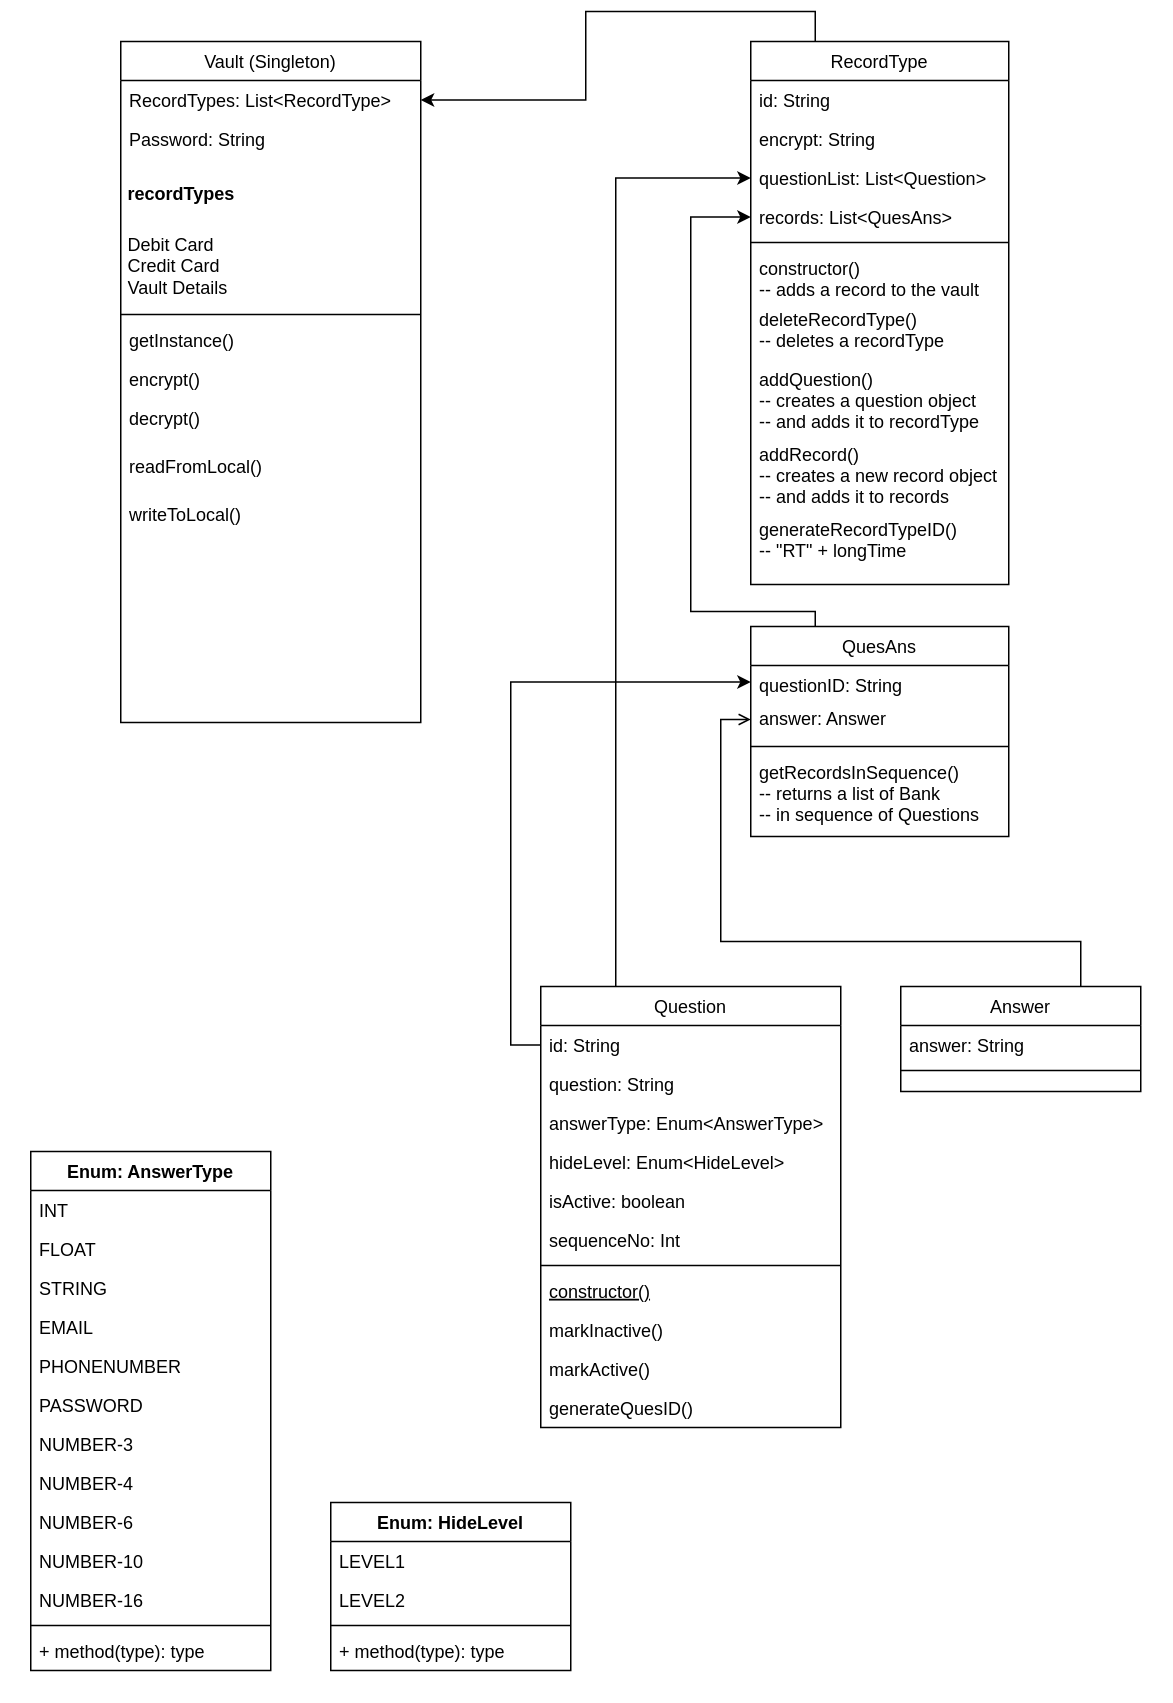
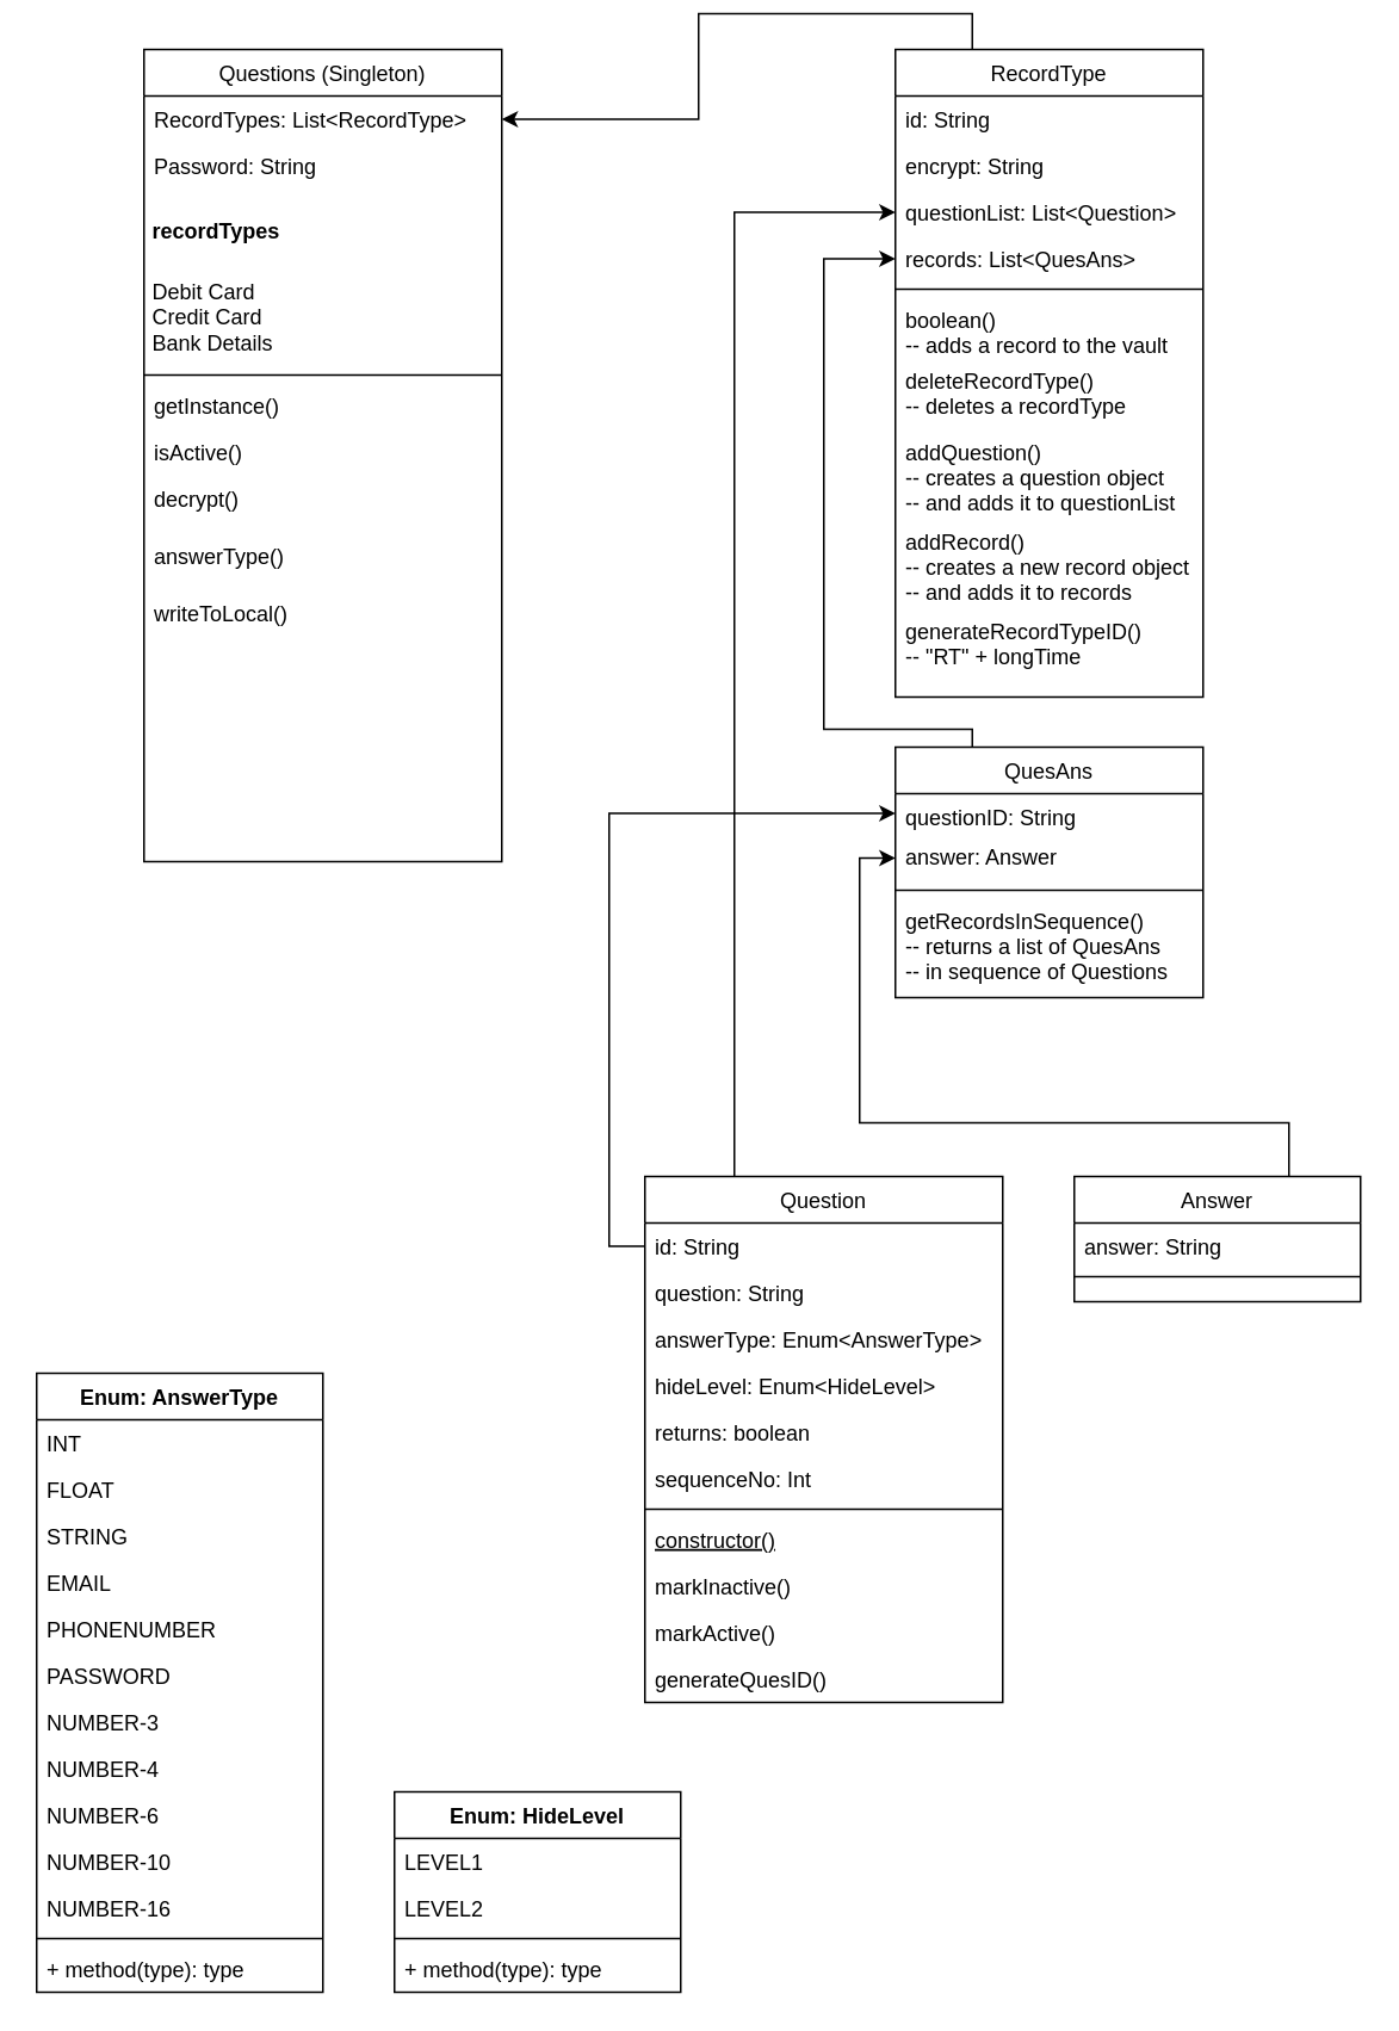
- <mxCell id="2" value="Vault (Singleton)" style="swimlane;fontStyle=0;align=center;verticalAlign=top;childLayout=stackLayout;horizontal=1;startSize=26;horizontalStack=0;resizeParent=1;resizeLast=0;collapsible=1;marginBottom=0;rounded=0;shadow=0;strokeWidth=1;" parent="1" vertex="1"><mxGeometry x="80" y="20" width="200" height="454" as="geometry"><mxRectangle x="230" y="140" width="160" height="26" as="alternateBounds" /></mxGeometry></mxCell>
+ <mxCell id="2" value="Questions (Singleton)" style="swimlane;fontStyle=0;align=center;verticalAlign=top;childLayout=stackLayout;horizontal=1;startSize=26;horizontalStack=0;resizeParent=1;resizeLast=0;collapsible=1;marginBottom=0;rounded=0;shadow=0;strokeWidth=1;" parent="1" vertex="1"><mxGeometry x="80" y="20" width="200" height="454" as="geometry"><mxRectangle x="230" y="140" width="160" height="26" as="alternateBounds" /></mxGeometry></mxCell>
- <mxCell id="5" value="&lt;h1&gt;&lt;span style=&quot;font-size: 12px ; line-height: 100%&quot;&gt;recordTypes&lt;/span&gt;&lt;/h1&gt;&lt;p&gt;&lt;font style=&quot;font-size: 12px&quot;&gt;Debit Card&lt;br&gt;Credit Card&lt;br&gt;Vault Details&lt;br&gt;&lt;/font&gt;&lt;/p&gt;" style="text;html=1;strokeColor=none;fillColor=none;spacing=5;spacingTop=-20;whiteSpace=wrap;overflow=hidden;rounded=0;" parent="2" vertex="1"><mxGeometry y="78" width="200" height="100" as="geometry" /></mxCell>
+ <mxCell id="5" value="&lt;h1&gt;&lt;span style=&quot;font-size: 12px ; line-height: 100%&quot;&gt;recordTypes&lt;/span&gt;&lt;/h1&gt;&lt;p&gt;&lt;font style=&quot;font-size: 12px&quot;&gt;Debit Card&lt;br&gt;Credit Card&lt;br&gt;Bank Details&lt;br&gt;&lt;/font&gt;&lt;/p&gt;" style="text;html=1;strokeColor=none;fillColor=none;spacing=5;spacingTop=-20;whiteSpace=wrap;overflow=hidden;rounded=0;" parent="2" vertex="1"><mxGeometry y="78" width="200" height="100" as="geometry" /></mxCell>
- <mxCell id="38" value="constructor()&#10;-- adds a record to the vault" style="text;align=left;verticalAlign=top;spacingLeft=4;spacingRight=4;overflow=hidden;rotatable=0;points=[[0,0.5],[1,0.5]];portConstraint=eastwest;rounded=0;shadow=0;html=0;" parent="32" vertex="1"><mxGeometry y="138" width="172" height="34" as="geometry" /></mxCell>
+ <mxCell id="38" value="boolean()&#10;-- adds a record to the vault" style="text;align=left;verticalAlign=top;spacingLeft=4;spacingRight=4;overflow=hidden;rotatable=0;points=[[0,0.5],[1,0.5]];portConstraint=eastwest;rounded=0;shadow=0;html=0;" parent="32" vertex="1"><mxGeometry y="138" width="172" height="34" as="geometry" /></mxCell>
- <mxCell id="8" value="encrypt()" style="text;align=left;verticalAlign=top;spacingLeft=4;spacingRight=4;overflow=hidden;rotatable=0;points=[[0,0.5],[1,0.5]];portConstraint=eastwest;" parent="2" vertex="1"><mxGeometry y="212" width="200" height="26" as="geometry" /></mxCell>
+ <mxCell id="8" value="isActive()" style="text;align=left;verticalAlign=top;spacingLeft=4;spacingRight=4;overflow=hidden;rotatable=0;points=[[0,0.5],[1,0.5]];portConstraint=eastwest;" parent="2" vertex="1"><mxGeometry y="212" width="200" height="26" as="geometry" /></mxCell>
- <mxCell id="40" value="addQuestion()&#10;-- creates a question object &#10;-- and adds it to recordType" style="text;align=left;verticalAlign=top;spacingLeft=4;spacingRight=4;overflow=hidden;rotatable=0;points=[[0,0.5],[1,0.5]];portConstraint=eastwest;rounded=0;shadow=0;html=0;" parent="32" vertex="1"><mxGeometry y="212" width="172" height="50" as="geometry" /></mxCell>
+ <mxCell id="40" value="addQuestion()&#10;-- creates a question object &#10;-- and adds it to questionList" style="text;align=left;verticalAlign=top;spacingLeft=4;spacingRight=4;overflow=hidden;rotatable=0;points=[[0,0.5],[1,0.5]];portConstraint=eastwest;rounded=0;shadow=0;html=0;" parent="32" vertex="1"><mxGeometry y="212" width="172" height="50" as="geometry" /></mxCell>
- <mxCell id="10" value="readFromLocal()" style="text;align=left;verticalAlign=top;spacingLeft=4;spacingRight=4;overflow=hidden;rotatable=0;points=[[0,0.5],[1,0.5]];portConstraint=eastwest;" parent="2" vertex="1"><mxGeometry y="270" width="200" height="32" as="geometry" /></mxCell>
+ <mxCell id="10" value="answerType()" style="text;align=left;verticalAlign=top;spacingLeft=4;spacingRight=4;overflow=hidden;rotatable=0;points=[[0,0.5],[1,0.5]];portConstraint=eastwest;" parent="2" vertex="1"><mxGeometry y="270" width="200" height="32" as="geometry" /></mxCell>
- <mxCell id="43" style="edgeStyle=orthogonalEdgeStyle;rounded=0;orthogonalLoop=1;jettySize=auto;html=1;exitX=0.75;exitY=0;exitDx=0;exitDy=0;entryX=0;entryY=0.5;entryDx=0;entryDy=0;endArrow=open;" parent="1" source="44" target="28" edge="1"><mxGeometry relative="1" as="geometry"><Array as="points"><mxPoint x="720" y="620" /><mxPoint x="480" y="620" /><mxPoint x="480" y="472" /></Array></mxGeometry></mxCell>
+ <mxCell id="43" style="edgeStyle=orthogonalEdgeStyle;rounded=0;orthogonalLoop=1;jettySize=auto;html=1;exitX=0.75;exitY=0;exitDx=0;exitDy=0;entryX=0;entryY=0.5;entryDx=0;entryDy=0;" parent="1" source="44" target="28" edge="1"><mxGeometry relative="1" as="geometry"><Array as="points"><mxPoint x="720" y="620" /><mxPoint x="480" y="620" /><mxPoint x="480" y="472" /></Array></mxGeometry></mxCell>
- <mxCell id="30" value="getRecordsInSequence()&#10;-- returns a list of Bank &#10;-- in sequence of Questions" style="text;align=left;verticalAlign=top;spacingLeft=4;spacingRight=4;overflow=hidden;rotatable=0;points=[[0,0.5],[1,0.5]];portConstraint=eastwest;" parent="26" vertex="1"><mxGeometry y="84" width="172" height="56" as="geometry" /></mxCell>
+ <mxCell id="30" value="getRecordsInSequence()&#10;-- returns a list of QuesAns &#10;-- in sequence of Questions" style="text;align=left;verticalAlign=top;spacingLeft=4;spacingRight=4;overflow=hidden;rotatable=0;points=[[0,0.5],[1,0.5]];portConstraint=eastwest;" parent="26" vertex="1"><mxGeometry y="84" width="172" height="56" as="geometry" /></mxCell>
- <mxCell id="18" value="isActive: boolean" style="text;align=left;verticalAlign=top;spacingLeft=4;spacingRight=4;overflow=hidden;rotatable=0;points=[[0,0.5],[1,0.5]];portConstraint=eastwest;rounded=0;shadow=0;html=0;" parent="13" vertex="1"><mxGeometry y="130" width="200" height="26" as="geometry" /></mxCell>
+ <mxCell id="18" value="returns: boolean" style="text;align=left;verticalAlign=top;spacingLeft=4;spacingRight=4;overflow=hidden;rotatable=0;points=[[0,0.5],[1,0.5]];portConstraint=eastwest;rounded=0;shadow=0;html=0;" parent="13" vertex="1"><mxGeometry y="130" width="200" height="26" as="geometry" /></mxCell>
